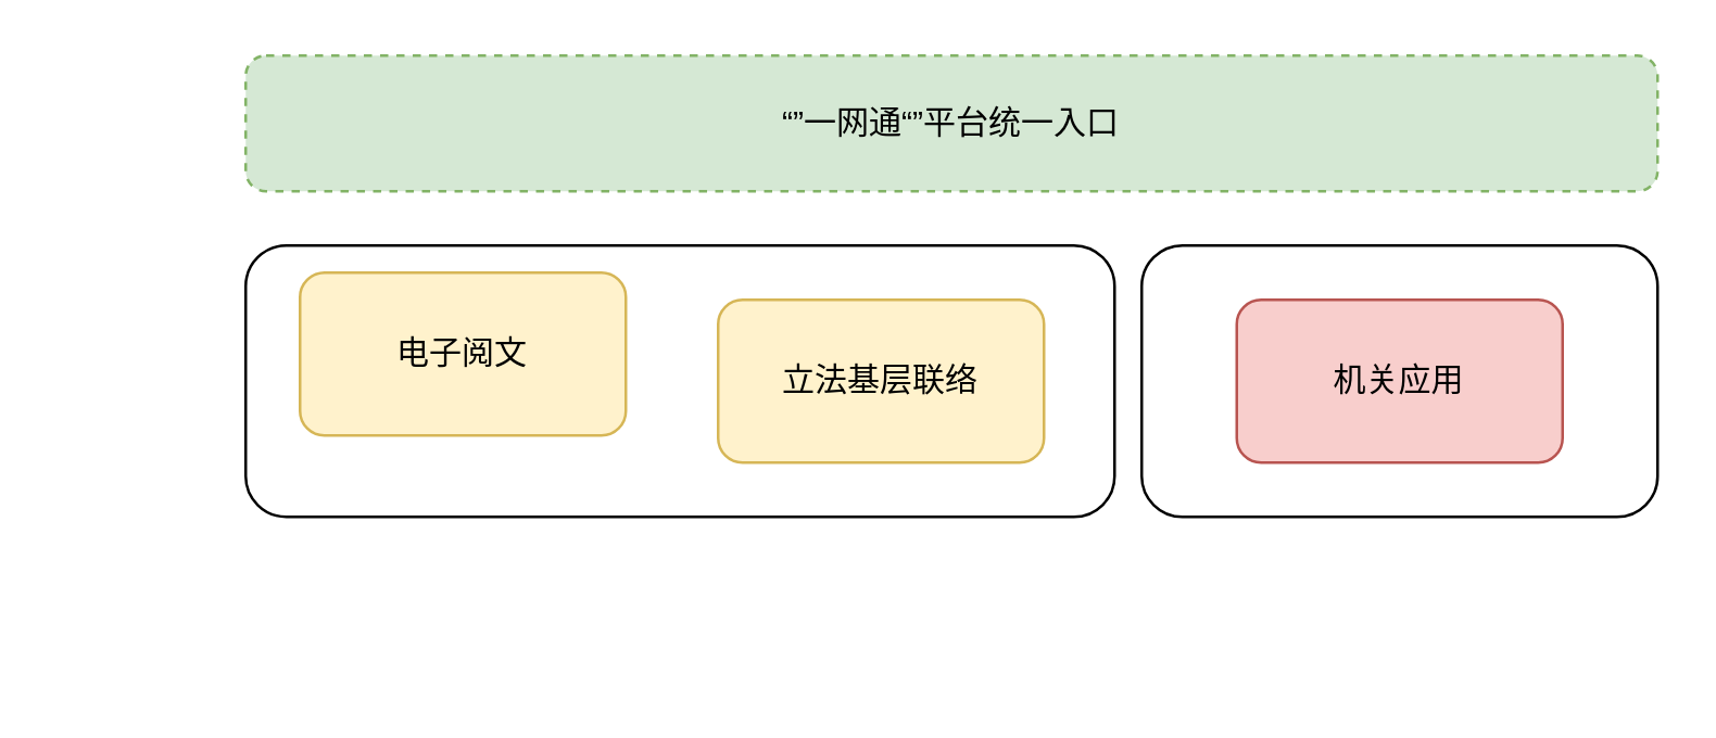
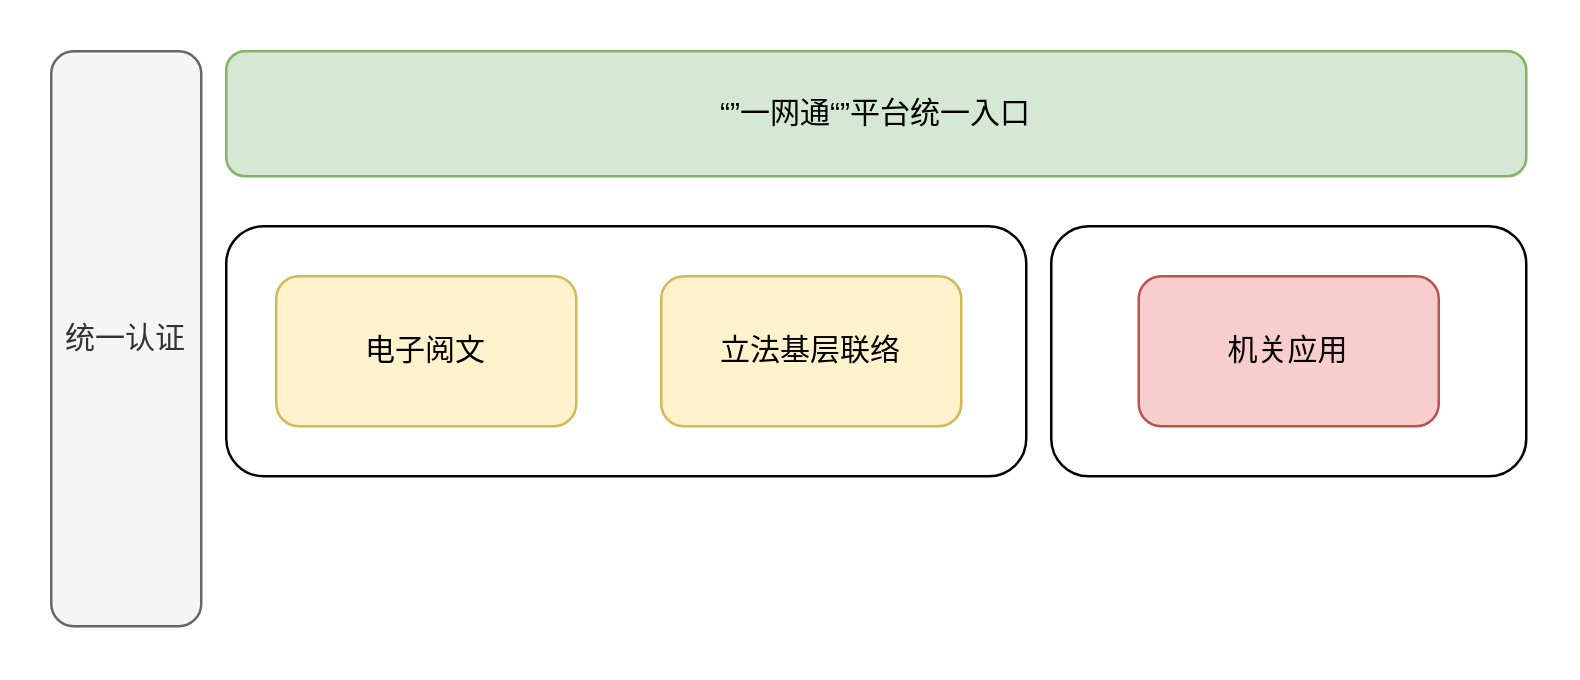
- <mxCell id="7" value="“”一网通“”平台统一入口" style="rounded=1;whiteSpace=wrap;html=1;fillColor=#d5e8d4;strokeColor=#82b366;dashed=1;" vertex="1" parent="1"><mxGeometry x="90" y="20" width="520" height="50" as="geometry" /></mxCell>
+ <mxCell id="7" value="“”一网通“”平台统一入口" style="rounded=1;whiteSpace=wrap;html=1;fillColor=#d5e8d4;strokeColor=#82b366;" vertex="1" parent="1"><mxGeometry x="90" y="20" width="520" height="50" as="geometry" /></mxCell>
- <mxCell id="3" value="电子阅文" style="rounded=1;whiteSpace=wrap;html=1;fillColor=#fff2cc;strokeColor=#d6b656;" vertex="1" parent="1"><mxGeometry x="110" y="100" width="120" height="60" as="geometry" /></mxCell>
+ <mxCell id="3" value="电子阅文" style="rounded=1;whiteSpace=wrap;html=1;fillColor=#fff2cc;strokeColor=#d6b656;" vertex="1" parent="1"><mxGeometry x="110" y="110" width="120" height="60" as="geometry" /></mxCell>
+ <mxCell id="8" value="统一认证" style="rounded=1;whiteSpace=wrap;html=1;fillColor=#f5f5f5;fontColor=#333333;strokeColor=#666666;" vertex="1" parent="1"><mxGeometry x="20" y="20" width="60" height="230" as="geometry" /></mxCell>
